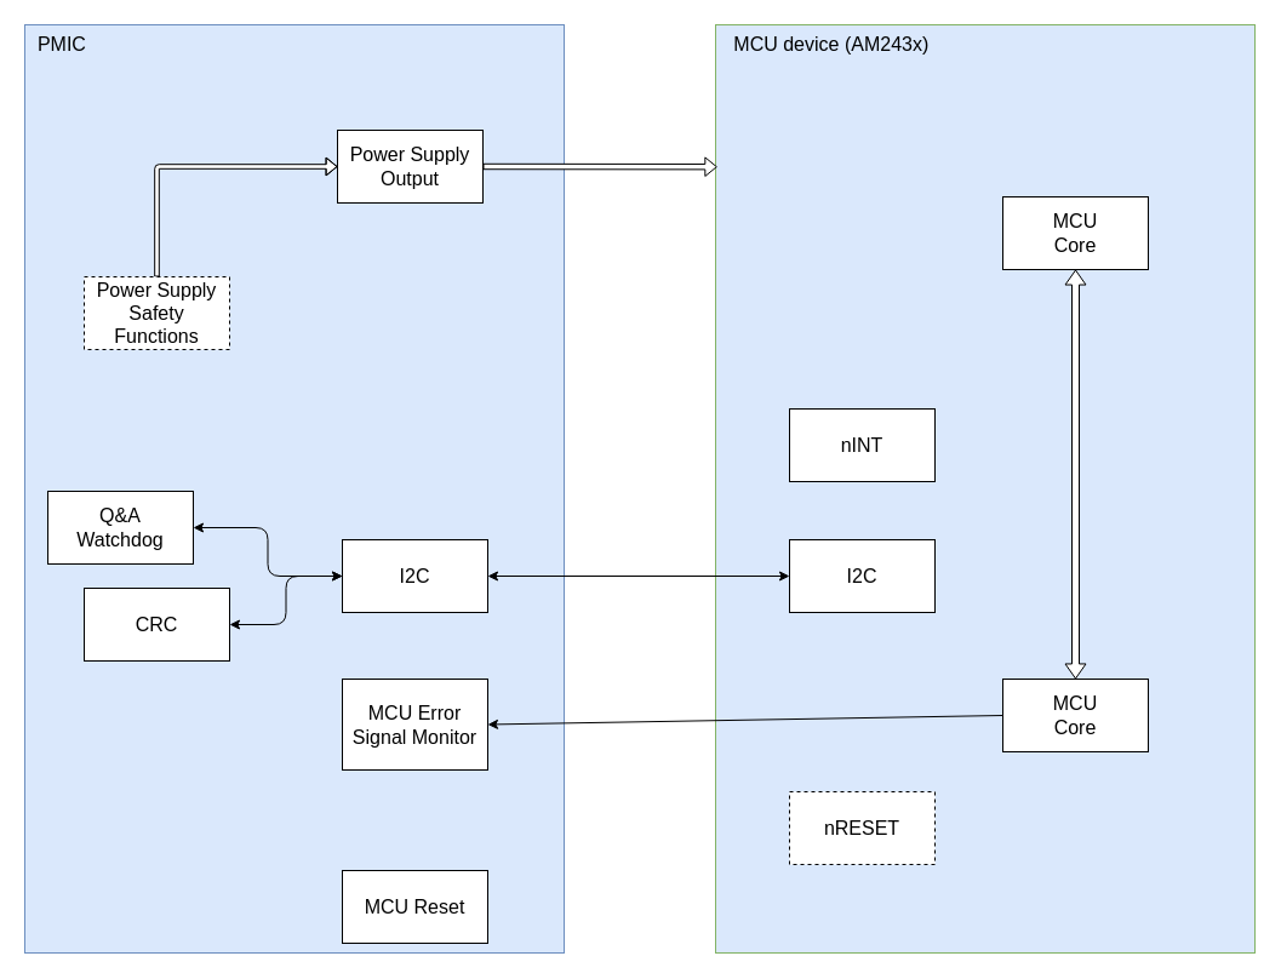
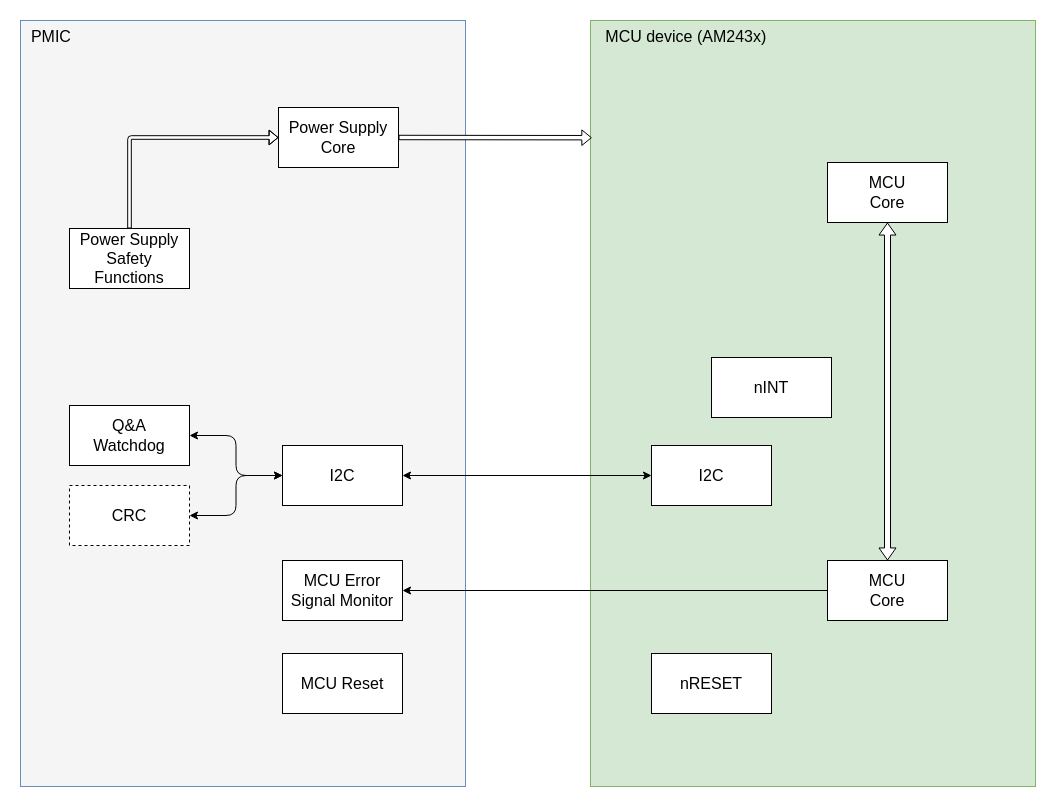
- <mxCell id="20" value="Power Supply Output" style="rounded=0;whiteSpace=wrap;html=1;fontSize=16;" vertex="1" parent="1"><mxGeometry x="278" y="107" width="120" height="60" as="geometry" /></mxCell>
+ <mxCell id="20" value="Power Supply Core" style="rounded=0;whiteSpace=wrap;html=1;fontSize=16;" vertex="1" parent="1"><mxGeometry x="278" y="107" width="120" height="60" as="geometry" /></mxCell>
- <mxCell id="22" value="Power Supply Safety Functions" style="rounded=0;whiteSpace=wrap;html=1;fontSize=16;dashed=1;" vertex="1" parent="1"><mxGeometry x="69" y="228" width="120" height="60" as="geometry" /></mxCell>
+ <mxCell id="22" value="Power Supply Safety Functions" style="rounded=0;whiteSpace=wrap;html=1;fontSize=16;" vertex="1" parent="1"><mxGeometry x="69" y="228" width="120" height="60" as="geometry" /></mxCell>
- <mxCell id="4" value="nINT" style="rounded=0;whiteSpace=wrap;html=1;fontSize=16;" vertex="1" parent="1"><mxGeometry x="651" y="337" width="120" height="60" as="geometry" /></mxCell>
+ <mxCell id="4" value="nINT" style="rounded=0;whiteSpace=wrap;html=1;fontSize=16;" vertex="1" parent="1"><mxGeometry x="711" y="357" width="120" height="60" as="geometry" /></mxCell>
- <mxCell id="3" value="&lt;span style=&quot;color: rgb(0, 0, 0);&quot;&gt;&amp;nbsp; PMIC&lt;/span&gt;" style="rounded=0;whiteSpace=wrap;html=1;verticalAlign=top;align=left;fillColor=#dae8fc;strokeColor=#6c8ebf;fontSize=16;" vertex="1" parent="1"><mxGeometry x="20" y="20" width="445" height="766" as="geometry" /></mxCell>
+ <mxCell id="3" value="&lt;span style=&quot;color: rgb(0, 0, 0);&quot;&gt;&amp;nbsp; PMIC&lt;/span&gt;" style="rounded=0;whiteSpace=wrap;html=1;verticalAlign=top;align=left;fillColor=#f5f5f5;strokeColor=#6c8ebf;fontSize=16;" vertex="1" parent="1"><mxGeometry x="20" y="20" width="445" height="766" as="geometry" /></mxCell>
- <mxCell id="2" value="&amp;nbsp; &amp;nbsp;MCU device (AM243x)" style="rounded=0;whiteSpace=wrap;html=1;align=left;verticalAlign=top;fillColor=#dae8fc;strokeColor=#82b366;fontSize=16;" vertex="1" parent="1"><mxGeometry x="590" y="20" width="445" height="766" as="geometry" /></mxCell>
+ <mxCell id="2" value="&amp;nbsp; &amp;nbsp;MCU device (AM243x)" style="rounded=0;whiteSpace=wrap;html=1;align=left;verticalAlign=top;fillColor=#d5e8d4;strokeColor=#82b366;fontSize=16;" vertex="1" parent="1"><mxGeometry x="590" y="20" width="445" height="766" as="geometry" /></mxCell>
- <mxCell id="9" value="Q&amp;amp;A&lt;br&gt;Watchdog" style="rounded=0;whiteSpace=wrap;html=1;fontSize=16;" vertex="1" parent="1"><mxGeometry x="39" y="405" width="120" height="60" as="geometry" /></mxCell>
+ <mxCell id="9" value="Q&amp;amp;A&lt;br&gt;Watchdog" style="rounded=0;whiteSpace=wrap;html=1;fontSize=16;" vertex="1" parent="1"><mxGeometry x="69" y="405" width="120" height="60" as="geometry" /></mxCell>
- <mxCell id="11" value="CRC" style="rounded=0;whiteSpace=wrap;html=1;fontSize=16;" vertex="1" parent="1"><mxGeometry x="69" y="485" width="120" height="60" as="geometry" /></mxCell>
+ <mxCell id="11" value="CRC" style="rounded=0;whiteSpace=wrap;html=1;fontSize=16;dashed=1;" vertex="1" parent="1"><mxGeometry x="69" y="485" width="120" height="60" as="geometry" /></mxCell>
- <mxCell id="13" value="MCU Error&lt;br&gt;Signal Monitor" style="rounded=0;whiteSpace=wrap;html=1;fontSize=16;" vertex="1" parent="1"><mxGeometry x="282" y="560" width="120" height="75" as="geometry" /></mxCell>
+ <mxCell id="13" value="MCU Error&lt;br&gt;Signal Monitor" style="rounded=0;whiteSpace=wrap;html=1;fontSize=16;" vertex="1" parent="1"><mxGeometry x="282" y="560" width="120" height="60" as="geometry" /></mxCell>
- <mxCell id="17" value="nRESET" style="rounded=0;whiteSpace=wrap;html=1;fontSize=16;dashed=1;" vertex="1" parent="1"><mxGeometry x="651" y="653" width="120" height="60" as="geometry" /></mxCell>
+ <mxCell id="17" value="nRESET" style="rounded=0;whiteSpace=wrap;html=1;fontSize=16;" vertex="1" parent="1"><mxGeometry x="651" y="653" width="120" height="60" as="geometry" /></mxCell>
- <mxCell id="18" value="MCU Reset" style="rounded=0;whiteSpace=wrap;html=1;fontSize=16;" vertex="1" parent="1"><mxGeometry x="282" y="718" width="120" height="60" as="geometry" /></mxCell>
+ <mxCell id="18" value="MCU Reset" style="rounded=0;whiteSpace=wrap;html=1;fontSize=16;" vertex="1" parent="1"><mxGeometry x="282" y="653" width="120" height="60" as="geometry" /></mxCell>
